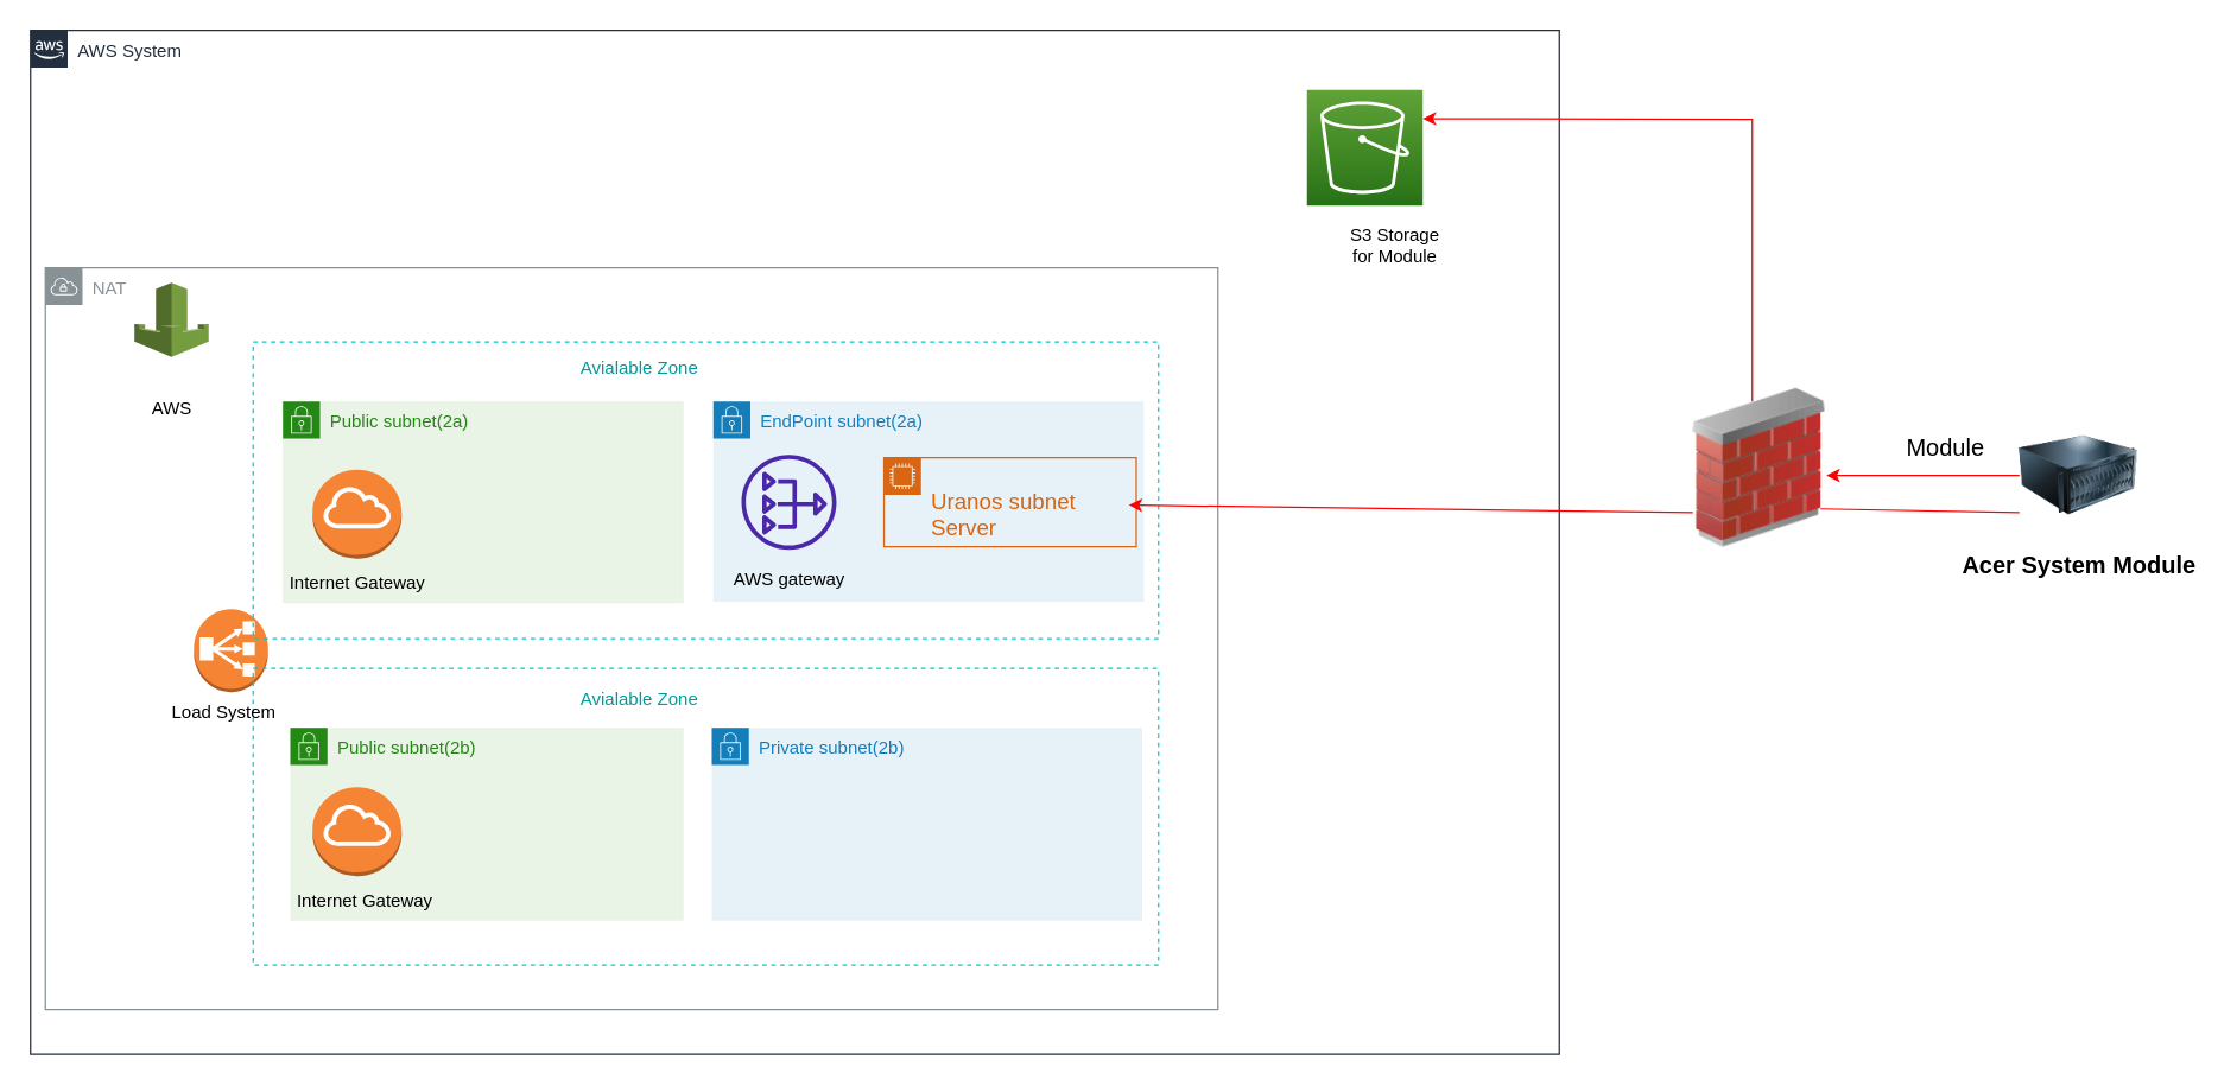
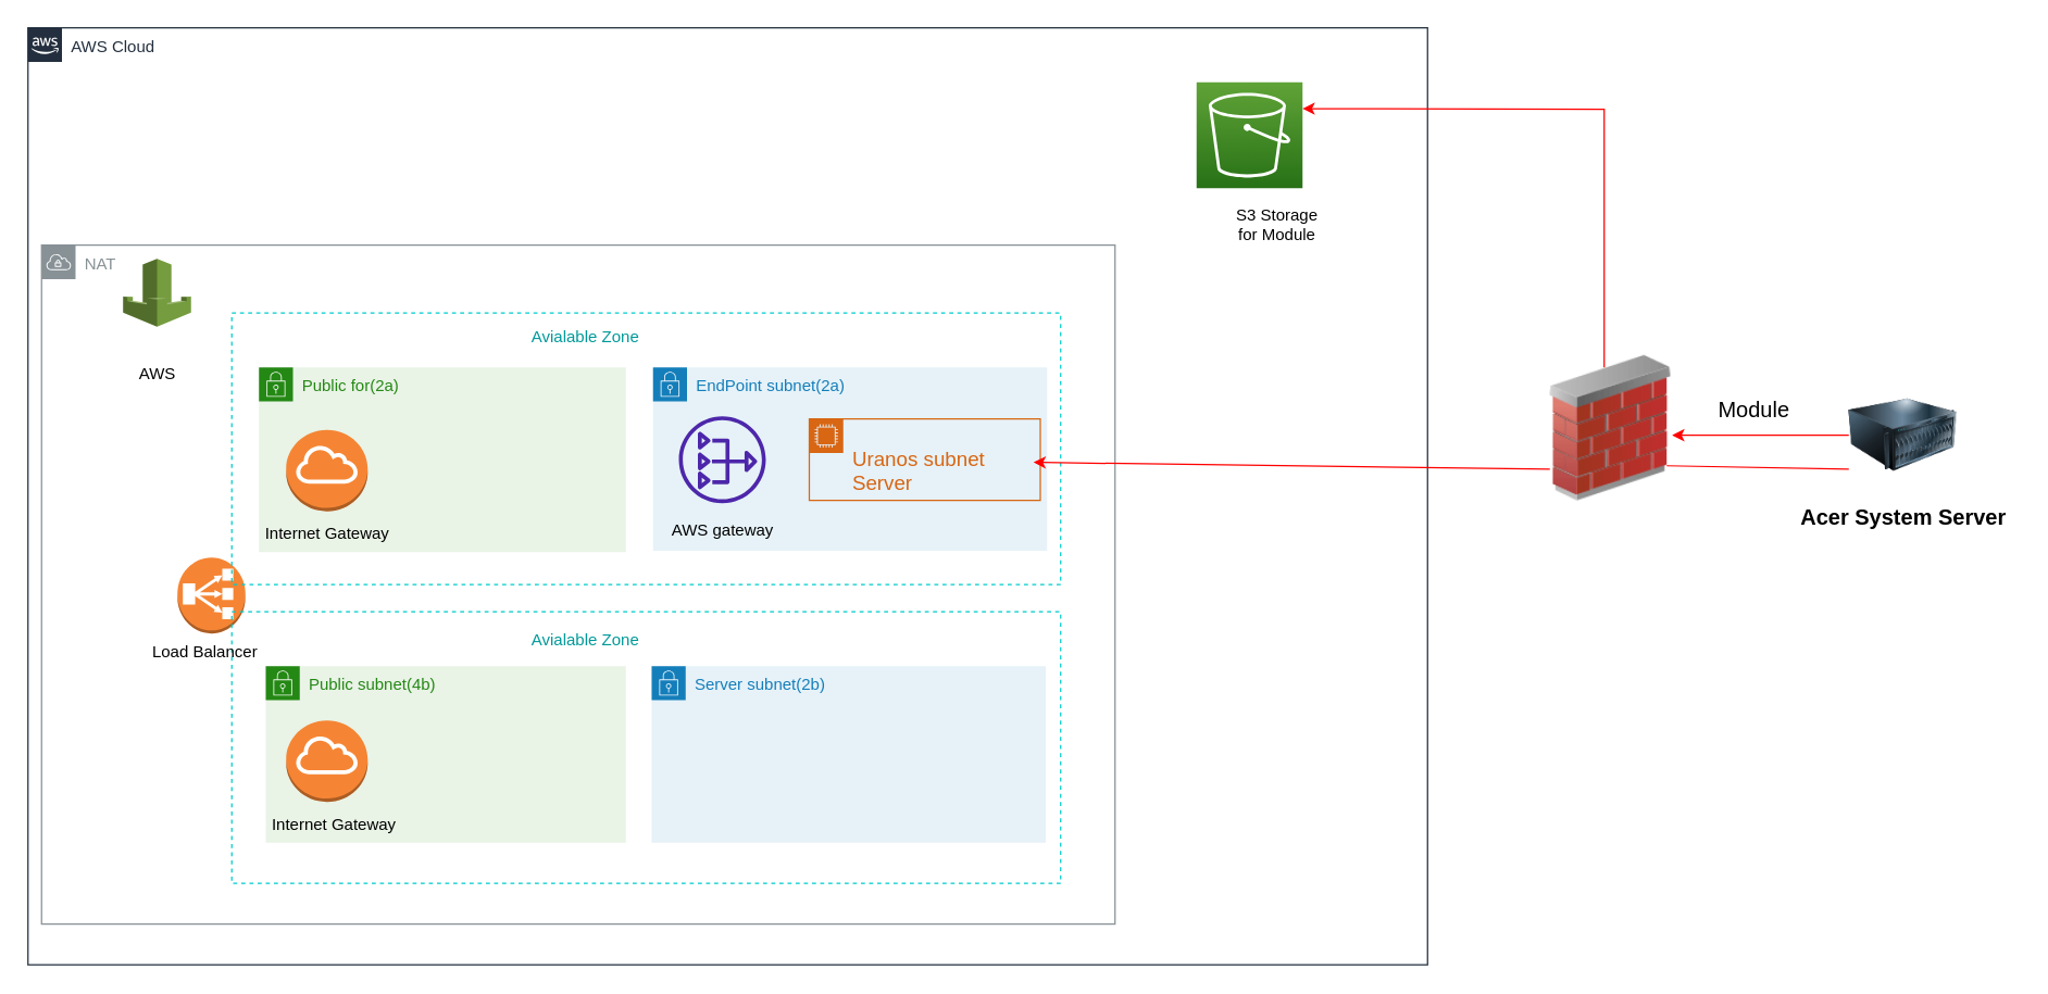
- <mxCell id="11" value="AWS System" style="points=[[0,0],[0.25,0],[0.5,0],[0.75,0],[1,0],[1,0.25],[1,0.5],[1,0.75],[1,1],[0.75,1],[0.5,1],[0.25,1],[0,1],[0,0.75],[0,0.5],[0,0.25]];outlineConnect=0;gradientColor=none;html=1;whiteSpace=wrap;fontSize=12;fontStyle=0;container=1;pointerEvents=0;collapsible=0;recursiveResize=0;shape=mxgraph.aws4.group;grIcon=mxgraph.aws4.group_aws_cloud_alt;strokeColor=#232F3E;fillColor=none;verticalAlign=top;align=left;spacingLeft=30;fontColor=#232F3E;dashed=0;" parent="1" vertex="1"><mxGeometry x="20" y="20" width="1030" height="690" as="geometry" /></mxCell>
+ <mxCell id="11" value="AWS Cloud" style="points=[[0,0],[0.25,0],[0.5,0],[0.75,0],[1,0],[1,0.25],[1,0.5],[1,0.75],[1,1],[0.75,1],[0.5,1],[0.25,1],[0,1],[0,0.75],[0,0.5],[0,0.25]];outlineConnect=0;gradientColor=none;html=1;whiteSpace=wrap;fontSize=12;fontStyle=0;container=1;pointerEvents=0;collapsible=0;recursiveResize=0;shape=mxgraph.aws4.group;grIcon=mxgraph.aws4.group_aws_cloud_alt;strokeColor=#232F3E;fillColor=none;verticalAlign=top;align=left;spacingLeft=30;fontColor=#232F3E;dashed=0;" parent="1" vertex="1"><mxGeometry x="20" y="20" width="1030" height="690" as="geometry" /></mxCell>
- <mxCell id="13" value="Public subnet(2a)" style="points=[[0,0],[0.25,0],[0.5,0],[0.75,0],[1,0],[1,0.25],[1,0.5],[1,0.75],[1,1],[0.75,1],[0.5,1],[0.25,1],[0,1],[0,0.75],[0,0.5],[0,0.25]];outlineConnect=0;gradientColor=none;html=1;whiteSpace=wrap;fontSize=12;fontStyle=0;container=1;pointerEvents=0;collapsible=0;recursiveResize=0;shape=mxgraph.aws4.group;grIcon=mxgraph.aws4.group_security_group;grStroke=0;strokeColor=#248814;fillColor=#E9F3E6;verticalAlign=top;align=left;spacingLeft=30;fontColor=#248814;dashed=0;" parent="11" vertex="1"><mxGeometry x="170" y="250" width="270" height="136" as="geometry" /></mxCell>
+ <mxCell id="13" value="Public for(2a)" style="points=[[0,0],[0.25,0],[0.5,0],[0.75,0],[1,0],[1,0.25],[1,0.5],[1,0.75],[1,1],[0.75,1],[0.5,1],[0.25,1],[0,1],[0,0.75],[0,0.5],[0,0.25]];outlineConnect=0;gradientColor=none;html=1;whiteSpace=wrap;fontSize=12;fontStyle=0;container=1;pointerEvents=0;collapsible=0;recursiveResize=0;shape=mxgraph.aws4.group;grIcon=mxgraph.aws4.group_security_group;grStroke=0;strokeColor=#248814;fillColor=#E9F3E6;verticalAlign=top;align=left;spacingLeft=30;fontColor=#248814;dashed=0;" parent="11" vertex="1"><mxGeometry x="170" y="250" width="270" height="136" as="geometry" /></mxCell>
- <mxCell id="31" value="&lt;font color=&quot;#000000&quot;&gt;Module&lt;/font&gt;" style="text;html=1;resizable=0;autosize=1;align=center;verticalAlign=middle;points=[];fillColor=none;strokeColor=none;rounded=0;dashed=1;fontSize=16;fontColor=#FF0000;" parent="1" vertex="1"><mxGeometry x="1270" y="286" width="80" height="30" as="geometry" /></mxCell>
+ <mxCell id="31" value="&lt;font color=&quot;#000000&quot;&gt;Module&lt;/font&gt;" style="text;html=1;resizable=0;autosize=1;align=center;verticalAlign=middle;points=[];fillColor=none;strokeColor=none;rounded=0;dashed=1;fontSize=16;fontColor=#FF0000;" parent="1" vertex="1"><mxGeometry x="1250" y="286" width="80" height="30" as="geometry" /></mxCell>
- <mxCell id="29" value="&lt;b&gt;&lt;font style=&quot;font-size: 16px;&quot;&gt;Acer System Module&lt;/font&gt;&lt;/b&gt;" style="text;html=1;resizable=0;autosize=1;align=center;verticalAlign=middle;points=[];fillColor=none;strokeColor=none;rounded=0;dashed=1;fontSize=12;fontColor=#000000;" parent="1" vertex="1"><mxGeometry x="1315" y="365" width="170" height="30" as="geometry" /></mxCell>
+ <mxCell id="29" value="&lt;b&gt;&lt;font style=&quot;font-size: 16px;&quot;&gt;Acer System Server&lt;/font&gt;&lt;/b&gt;" style="text;html=1;resizable=0;autosize=1;align=center;verticalAlign=middle;points=[];fillColor=none;strokeColor=none;rounded=0;dashed=1;fontSize=12;fontColor=#000000;" parent="1" vertex="1"><mxGeometry x="1315" y="365" width="170" height="30" as="geometry" /></mxCell>
- <mxCell id="21" value="Load System" style="text;html=1;resizable=0;autosize=1;align=center;verticalAlign=middle;points=[];fillColor=none;strokeColor=none;rounded=0;" vertex="1" parent="11"><mxGeometry x="80" y="445" width="100" height="30" as="geometry" /></mxCell>
+ <mxCell id="21" value="Load Balancer" style="text;html=1;resizable=0;autosize=1;align=center;verticalAlign=middle;points=[];fillColor=none;strokeColor=none;rounded=0;" vertex="1" parent="11"><mxGeometry x="80" y="445" width="100" height="30" as="geometry" /></mxCell>
- <mxCell id="8" value="Public subnet(2b)" style="points=[[0,0],[0.25,0],[0.5,0],[0.75,0],[1,0],[1,0.25],[1,0.5],[1,0.75],[1,1],[0.75,1],[0.5,1],[0.25,1],[0,1],[0,0.75],[0,0.5],[0,0.25]];outlineConnect=0;gradientColor=none;html=1;whiteSpace=wrap;fontSize=12;fontStyle=0;container=1;pointerEvents=0;collapsible=0;recursiveResize=0;shape=mxgraph.aws4.group;grIcon=mxgraph.aws4.group_security_group;grStroke=0;strokeColor=#248814;fillColor=#E9F3E6;verticalAlign=top;align=left;spacingLeft=30;fontColor=#248814;dashed=0;" parent="1" vertex="1"><mxGeometry x="195" y="490" width="265" height="130" as="geometry" /></mxCell>
+ <mxCell id="8" value="Public subnet(4b)" style="points=[[0,0],[0.25,0],[0.5,0],[0.75,0],[1,0],[1,0.25],[1,0.5],[1,0.75],[1,1],[0.75,1],[0.5,1],[0.25,1],[0,1],[0,0.75],[0,0.5],[0,0.25]];outlineConnect=0;gradientColor=none;html=1;whiteSpace=wrap;fontSize=12;fontStyle=0;container=1;pointerEvents=0;collapsible=0;recursiveResize=0;shape=mxgraph.aws4.group;grIcon=mxgraph.aws4.group_security_group;grStroke=0;strokeColor=#248814;fillColor=#E9F3E6;verticalAlign=top;align=left;spacingLeft=30;fontColor=#248814;dashed=0;" parent="1" vertex="1"><mxGeometry x="195" y="490" width="265" height="130" as="geometry" /></mxCell>
- <mxCell id="10" value="Private subnet(2b)" style="points=[[0,0],[0.25,0],[0.5,0],[0.75,0],[1,0],[1,0.25],[1,0.5],[1,0.75],[1,1],[0.75,1],[0.5,1],[0.25,1],[0,1],[0,0.75],[0,0.5],[0,0.25]];outlineConnect=0;gradientColor=none;html=1;whiteSpace=wrap;fontSize=12;fontStyle=0;container=1;pointerEvents=0;collapsible=0;recursiveResize=0;shape=mxgraph.aws4.group;grIcon=mxgraph.aws4.group_security_group;grStroke=0;strokeColor=#147EBA;fillColor=#E6F2F8;verticalAlign=top;align=left;spacingLeft=30;fontColor=#147EBA;dashed=0;" parent="1" vertex="1"><mxGeometry x="479" y="490" width="290" height="130" as="geometry" /></mxCell>
+ <mxCell id="10" value="Server subnet(2b)" style="points=[[0,0],[0.25,0],[0.5,0],[0.75,0],[1,0],[1,0.25],[1,0.5],[1,0.75],[1,1],[0.75,1],[0.5,1],[0.25,1],[0,1],[0,0.75],[0,0.5],[0,0.25]];outlineConnect=0;gradientColor=none;html=1;whiteSpace=wrap;fontSize=12;fontStyle=0;container=1;pointerEvents=0;collapsible=0;recursiveResize=0;shape=mxgraph.aws4.group;grIcon=mxgraph.aws4.group_security_group;grStroke=0;strokeColor=#147EBA;fillColor=#E6F2F8;verticalAlign=top;align=left;spacingLeft=30;fontColor=#147EBA;dashed=0;" parent="1" vertex="1"><mxGeometry x="479" y="490" width="290" height="130" as="geometry" /></mxCell>
